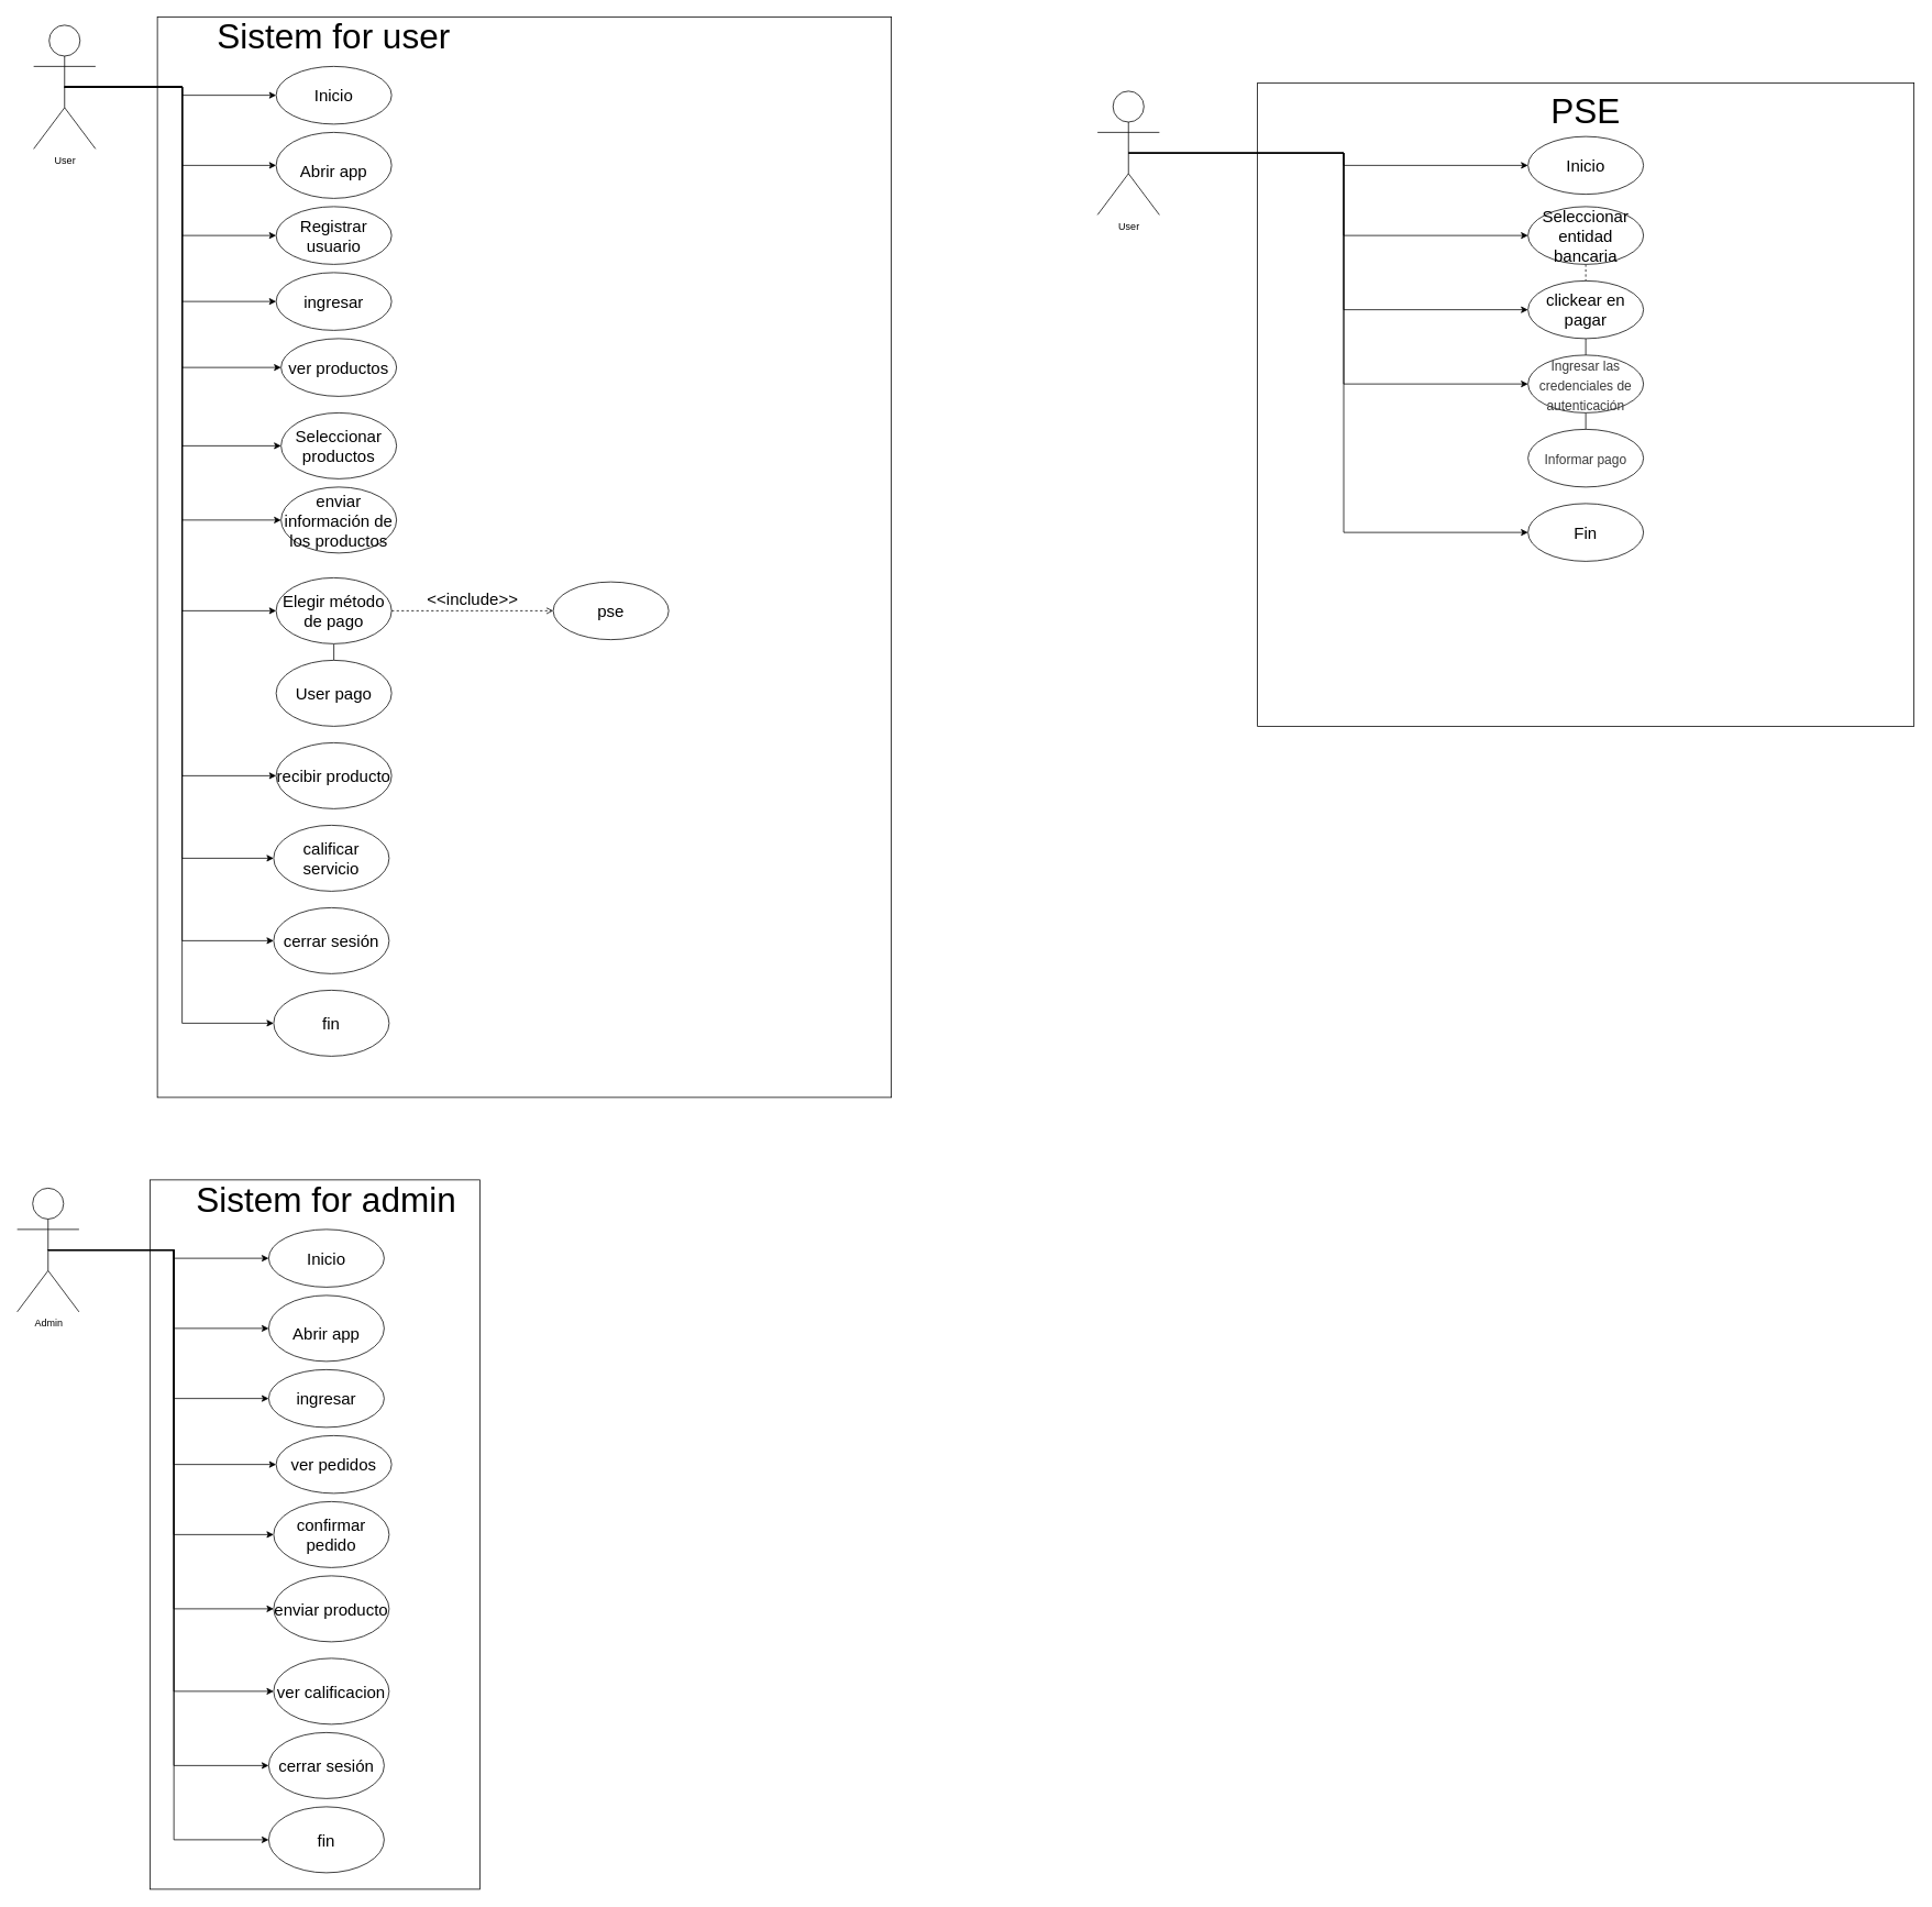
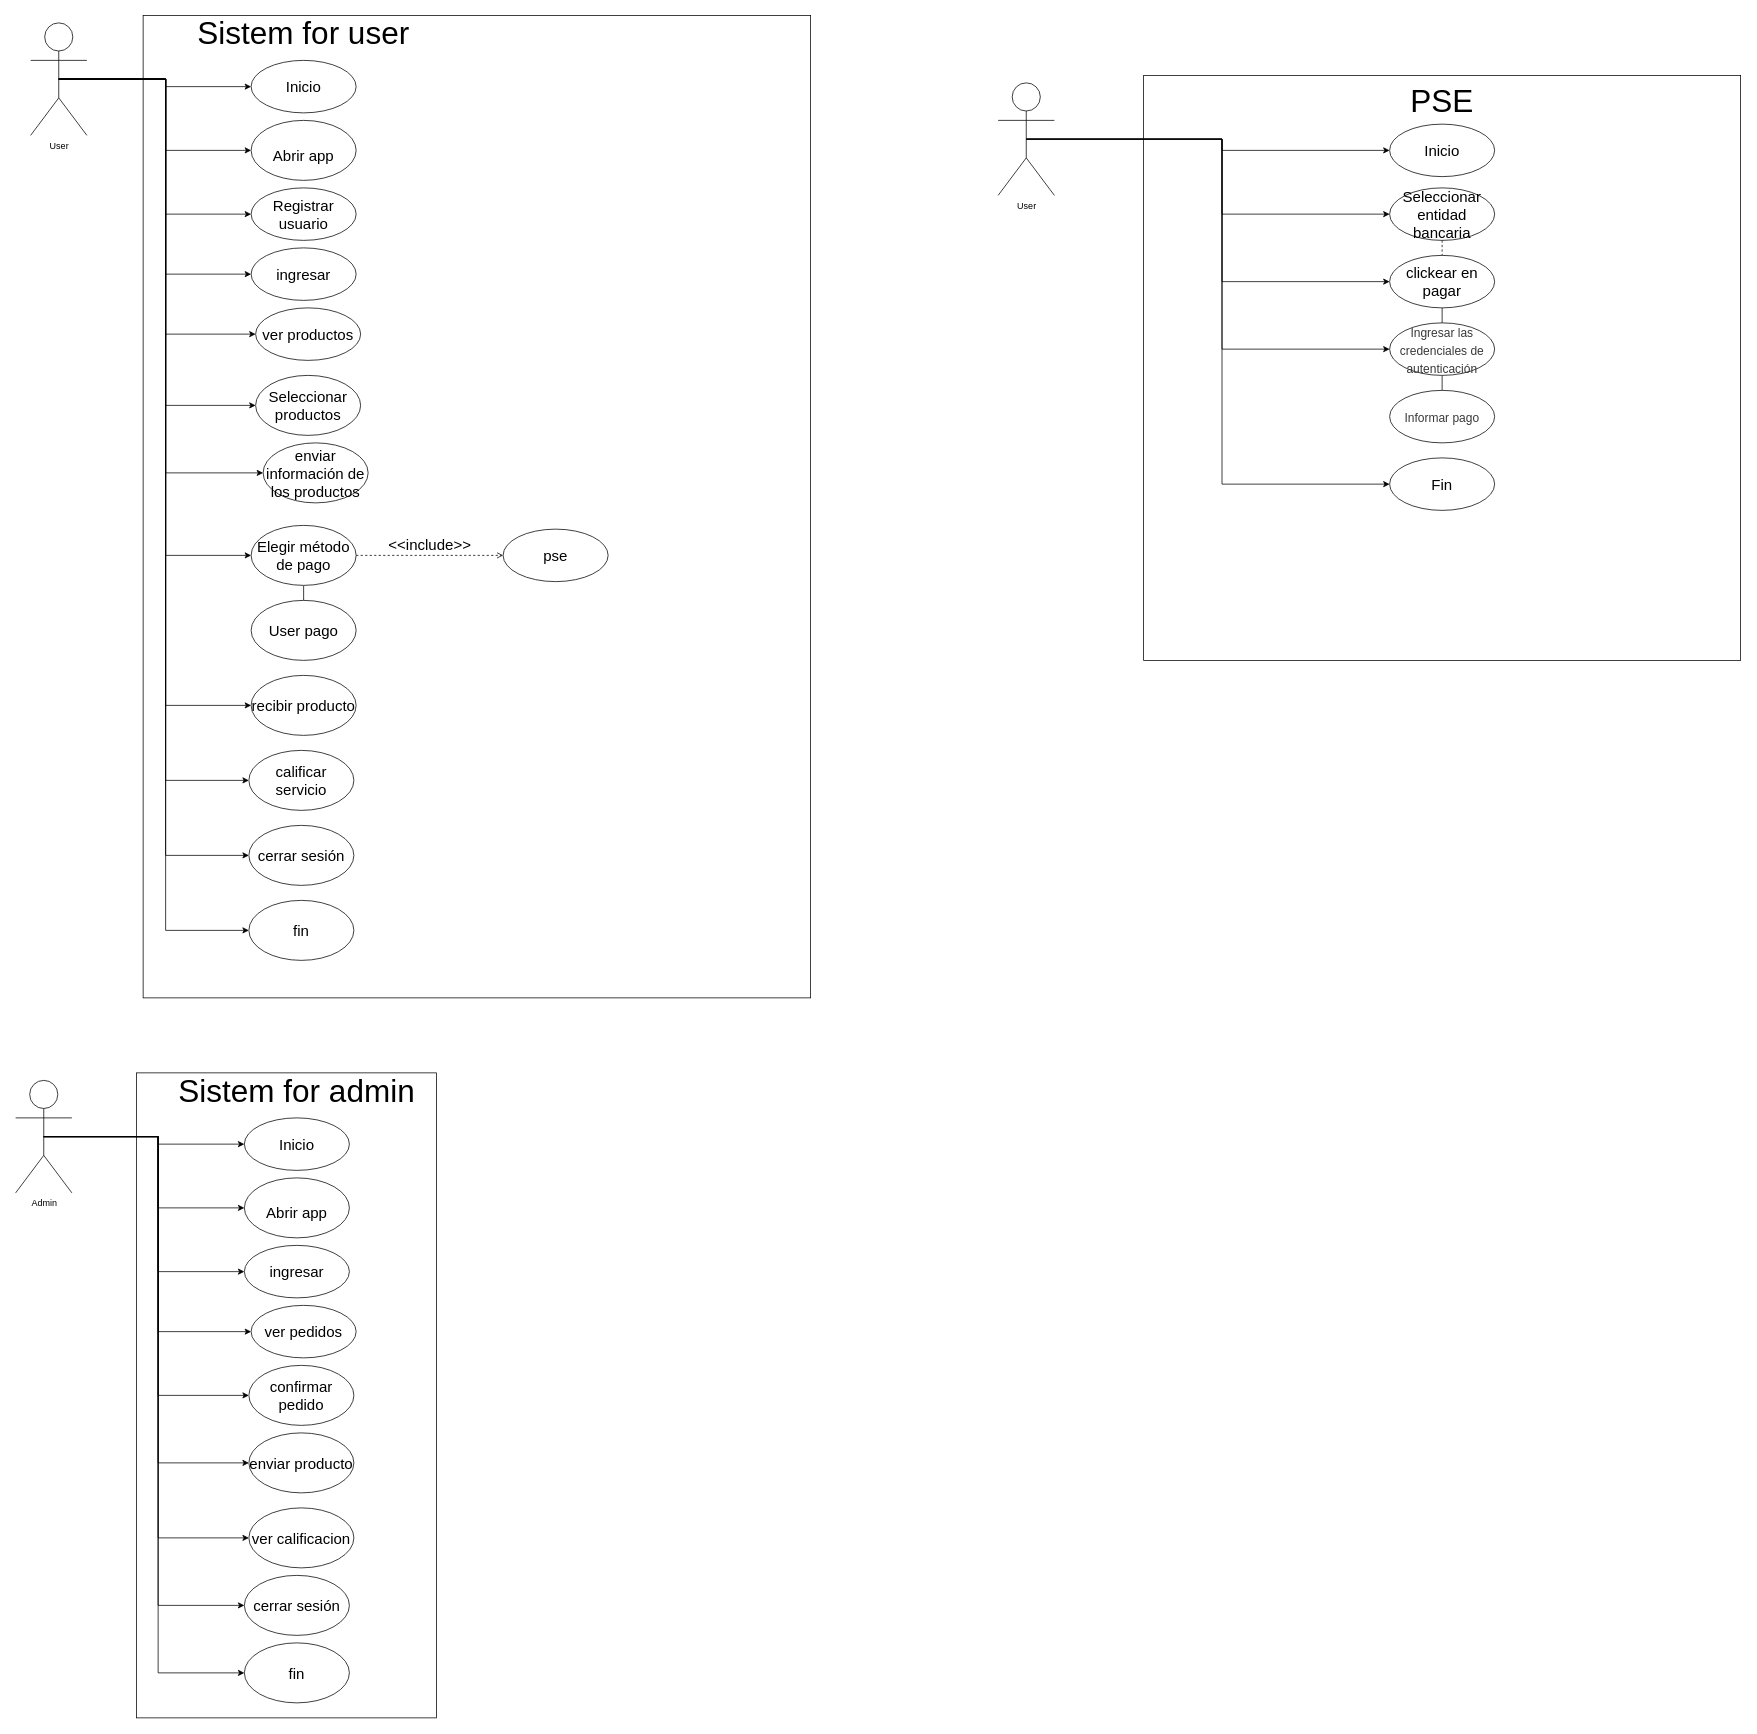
- <mxCell id="22" value="&lt;font style=&quot;font-size: 20px;&quot;&gt;enviar información de los productos&lt;/font&gt;" style="ellipse;whiteSpace=wrap;html=1;fontSize=20;" parent="1" vertex="1"><mxGeometry x="340" y="590" width="140" height="80" as="geometry" /></mxCell>
+ <mxCell id="22" value="&lt;font style=&quot;font-size: 20px;&quot;&gt;enviar información de los productos&lt;/font&gt;" style="ellipse;whiteSpace=wrap;html=1;fontSize=20;" parent="1" vertex="1"><mxGeometry x="350" y="590" width="140" height="80" as="geometry" /></mxCell>
